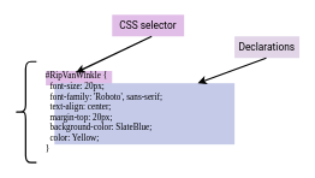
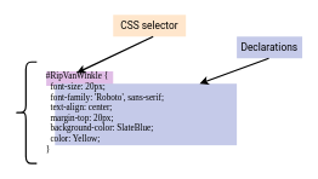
- <mxCell id="7" value="CSS selector" style="rounded=0;whiteSpace=wrap;html=1;fontFamily=Roboto;fontSource=https%3A%2F%2Ffonts.googleapis.com%2Fcss%3Ffamily%3DRoboto;fontSize=14;strokeWidth=2;fillColor=#E1BEE7;align=center;strokeColor=none;" parent="1" vertex="1"><mxGeometry x="155" y="20" width="100" height="30" as="geometry" /></mxCell>
+ <mxCell id="7" value="CSS selector" style="rounded=0;whiteSpace=wrap;html=1;fontFamily=Roboto;fontSource=https%3A%2F%2Ffonts.googleapis.com%2Fcss%3Ffamily%3DRoboto;fontSize=14;strokeWidth=2;fillColor=#ffe6cc;align=center;strokeColor=none;" parent="1" vertex="1"><mxGeometry x="155" y="20" width="100" height="30" as="geometry" /></mxCell>
- <mxCell id="6" value="Declarations" style="rounded=0;whiteSpace=wrap;html=1;fontFamily=Roboto;fontSource=https%3A%2F%2Ffonts.googleapis.com%2Fcss%3Ffamily%3DRoboto;fontSize=14;strokeWidth=2;fillColor=#e1d5e7;align=center;strokeColor=none;" parent="1" vertex="1"><mxGeometry x="325" y="50" width="90" height="30" as="geometry" /></mxCell>
+ <mxCell id="6" value="Declarations" style="rounded=0;whiteSpace=wrap;html=1;fontFamily=Roboto;fontSource=https%3A%2F%2Ffonts.googleapis.com%2Fcss%3Ffamily%3DRoboto;fontSize=14;strokeWidth=2;fillColor=#C5CAE9;align=center;strokeColor=none;" parent="1" vertex="1"><mxGeometry x="325" y="50" width="90" height="30" as="geometry" /></mxCell>
